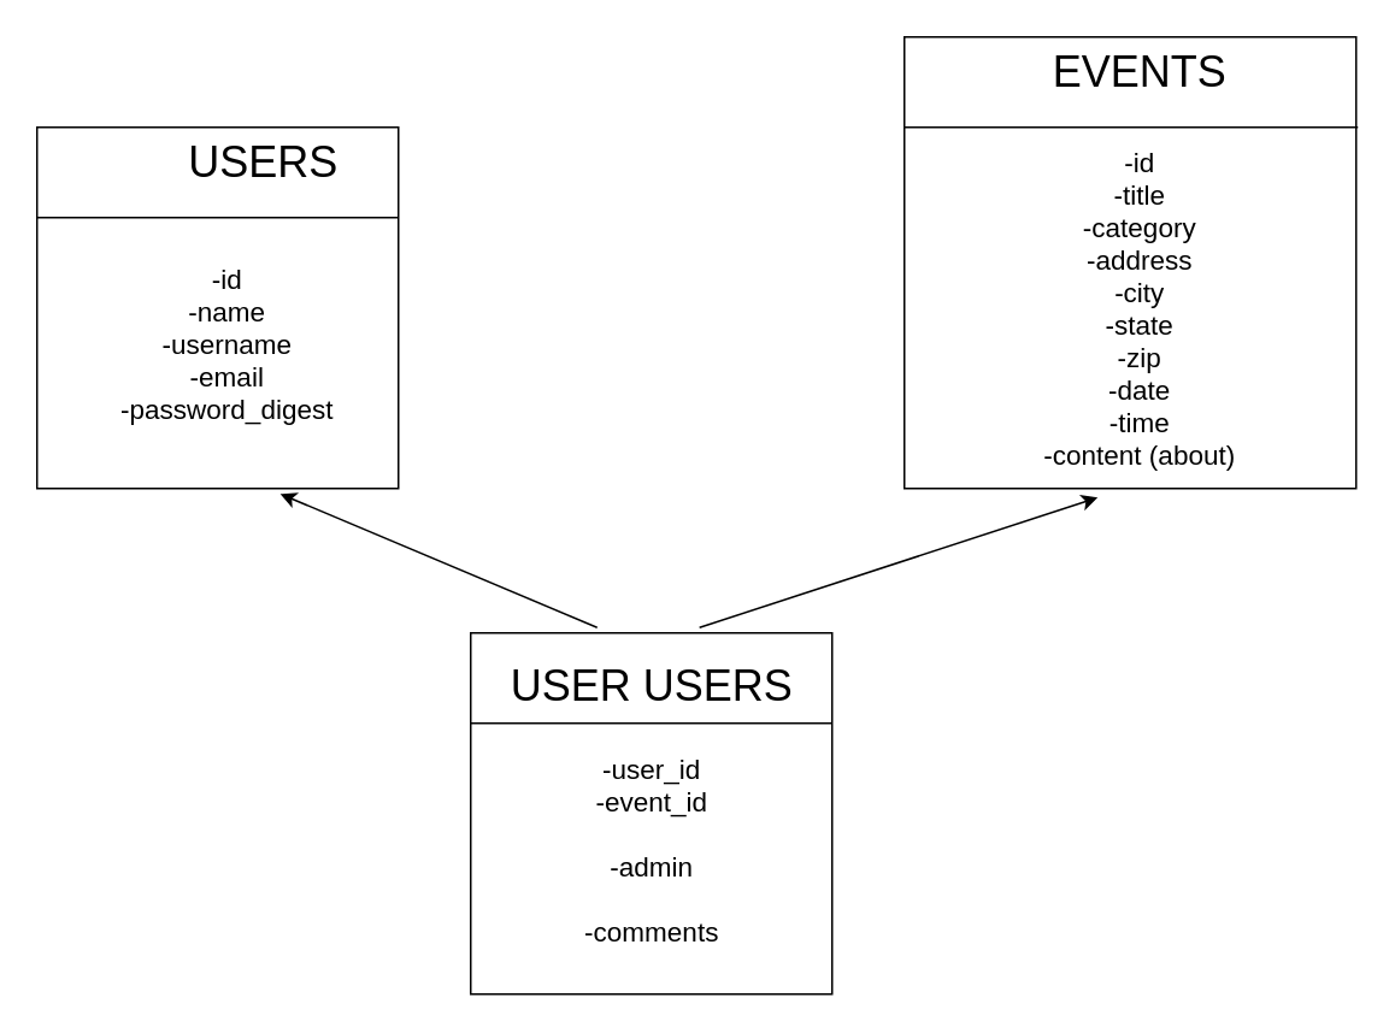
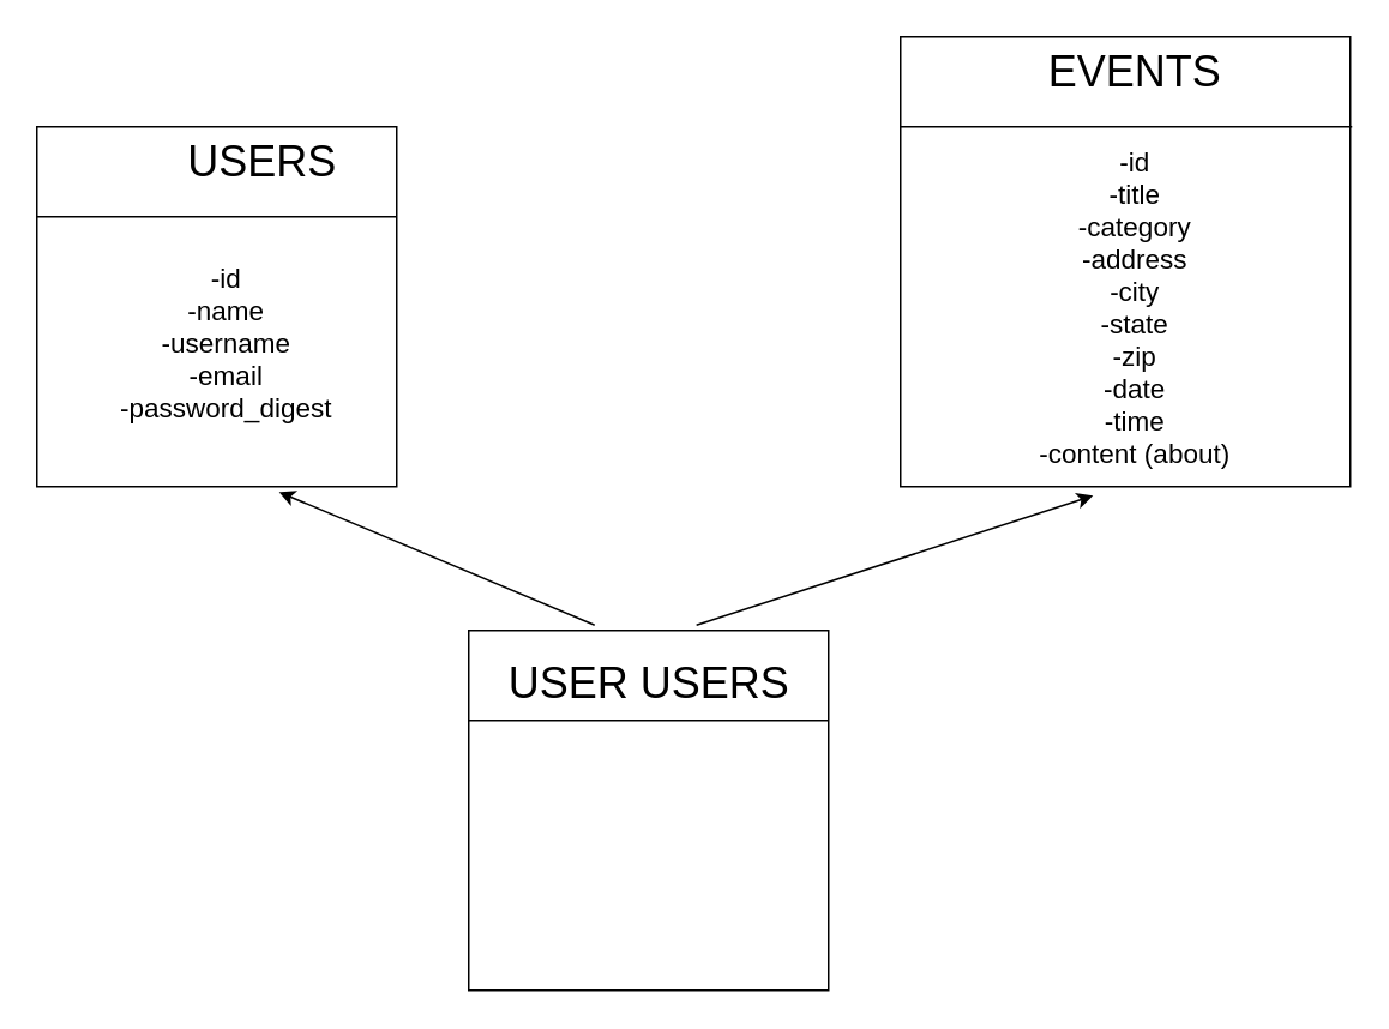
- <mxCell id="14" value="&lt;font style=&quot;font-size: 15px&quot;&gt;-user_id&lt;br style=&quot;font-size: 15px&quot;&gt;-event_id&lt;br style=&quot;font-size: 15px&quot;&gt;&lt;br style=&quot;font-size: 15px&quot;&gt;-admin&lt;br&gt;&lt;br style=&quot;font-size: 15px&quot;&gt;-comments&lt;br style=&quot;font-size: 15px&quot;&gt;&lt;/font&gt;" style="text;html=1;align=center;verticalAlign=middle;resizable=0;points=[];autosize=1;fontSize=15;" vertex="1" parent="1"><mxGeometry x="315" y="415" width="90" height="110" as="geometry" /></mxCell>
